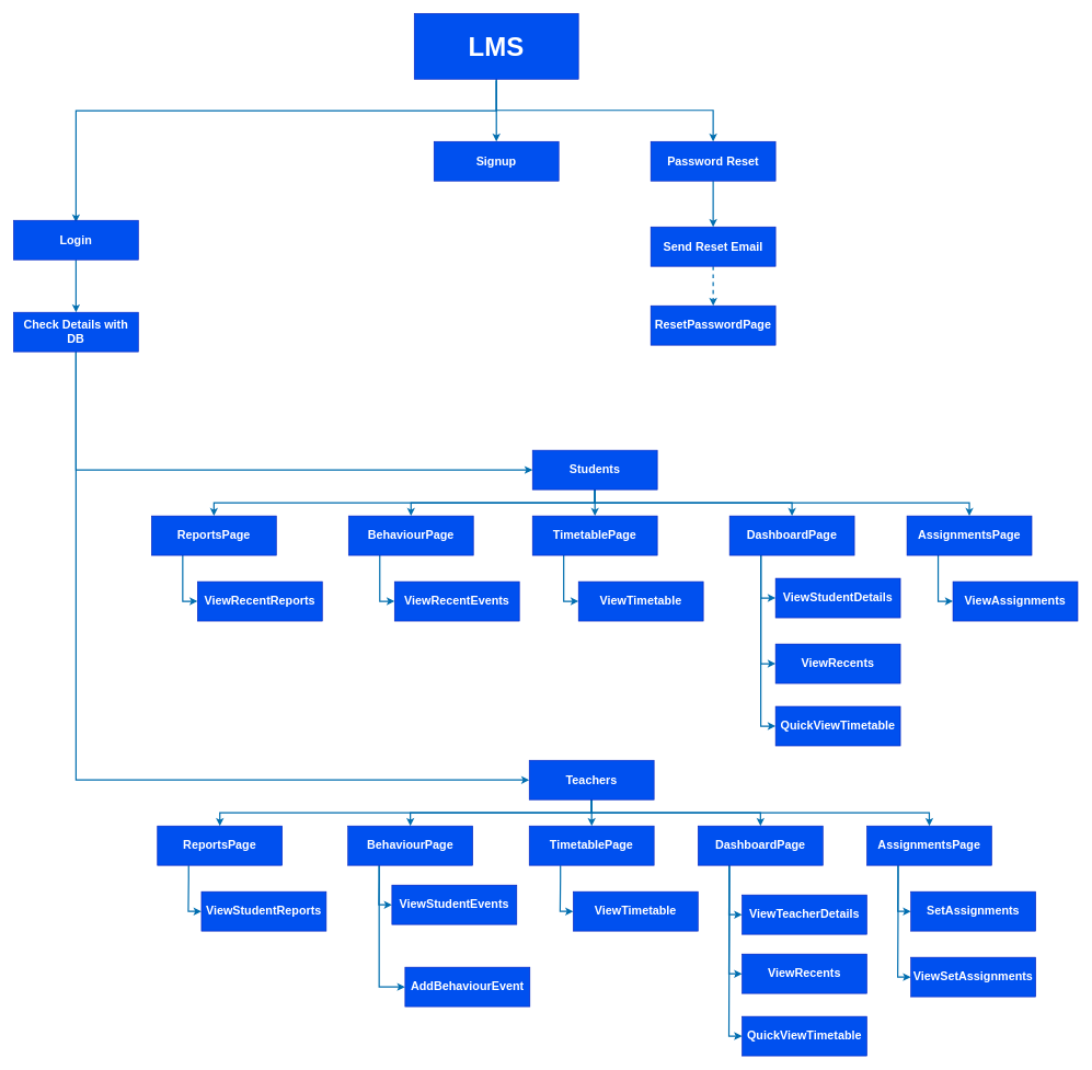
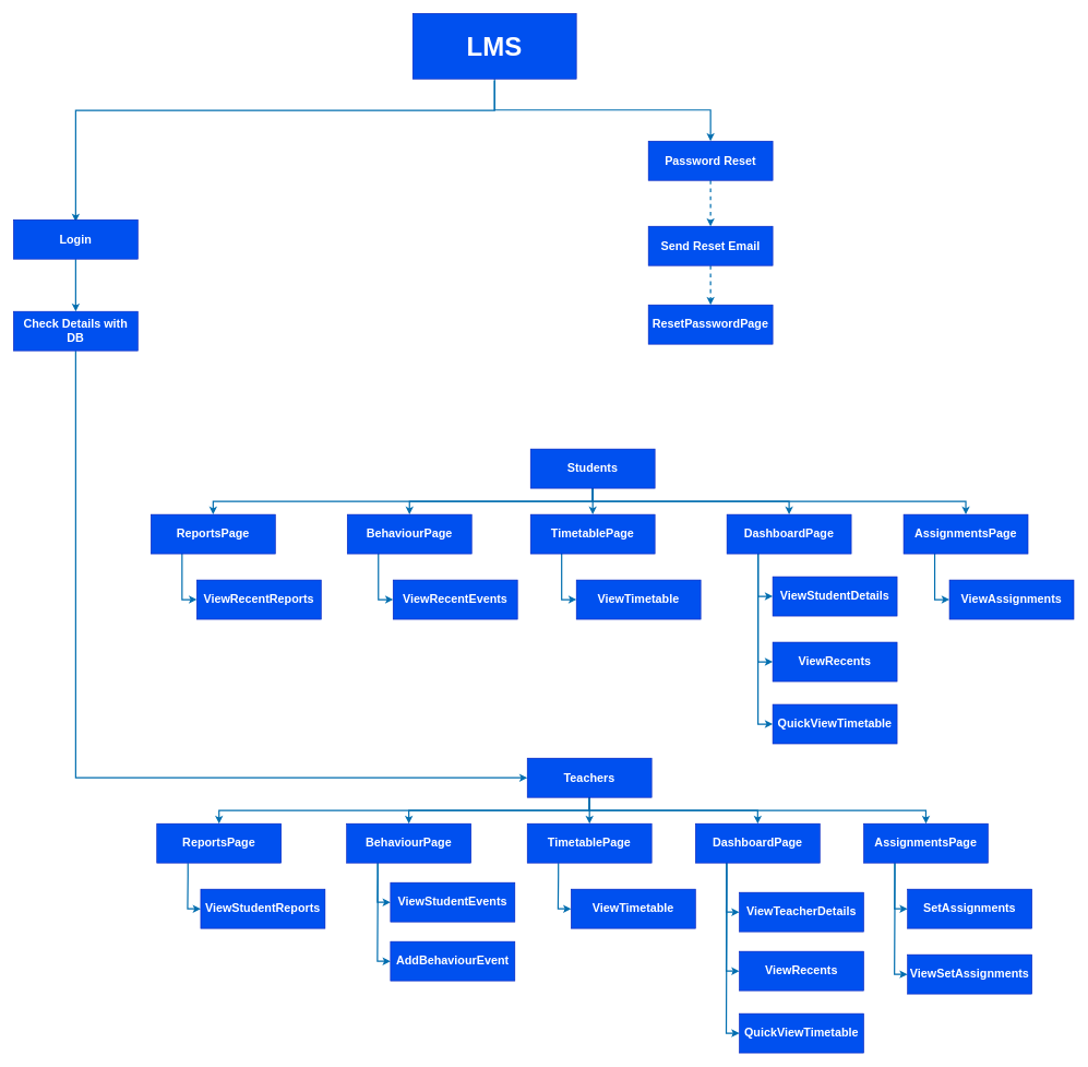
- <mxCell id="2" style="edgeStyle=orthogonalEdgeStyle;rounded=0;orthogonalLoop=1;jettySize=auto;html=1;exitX=0.5;exitY=1;exitDx=0;exitDy=0;entryX=0.5;entryY=0;entryDx=0;entryDy=0;fillColor=#1ba1e2;strokeColor=#006EAF;strokeWidth=2;" parent="1" source="5" target="20" edge="1"><mxGeometry relative="1" as="geometry" /></mxCell>
- <mxCell id="20" value="&lt;h2&gt;&lt;font face=&quot;Helvetica&quot;&gt;Signup&lt;/font&gt;&lt;/h2&gt;" style="rounded=0;whiteSpace=wrap;html=1;fillColor=#0050ef;strokeColor=#001DBC;fontFamily=Montserrat;fontSource=%22https%3A%2F%2Ffonts.googleapis.com%2Fcss2%3Ffamily%3DMontserrat%3Awght%40100%3B200%3B300%3B400%3B500%3B600%3B700%3B800%3B900%26display%3Dswap;fontColor=#ffffff;" parent="1" vertex="1"><mxGeometry x="660" y="215" width="190" height="60" as="geometry" /></mxCell>
- <mxCell id="21" style="edgeStyle=orthogonalEdgeStyle;rounded=0;orthogonalLoop=1;jettySize=auto;html=1;exitX=0.5;exitY=1;exitDx=0;exitDy=0;entryX=0.5;entryY=0;entryDx=0;entryDy=0;fillColor=#1ba1e2;strokeColor=#006EAF;strokeWidth=2;" parent="1" source="22" target="67" edge="1"><mxGeometry relative="1" as="geometry" /></mxCell>
+ <mxCell id="21" style="edgeStyle=orthogonalEdgeStyle;rounded=0;orthogonalLoop=1;jettySize=auto;html=1;exitX=0.5;exitY=1;exitDx=0;exitDy=0;entryX=0.5;entryY=0;entryDx=0;entryDy=0;fillColor=#1ba1e2;strokeColor=#006EAF;strokeWidth=2;dashed=1;" parent="1" source="22" target="67" edge="1"><mxGeometry relative="1" as="geometry" /></mxCell>
- <mxCell id="64" style="edgeStyle=orthogonalEdgeStyle;rounded=0;orthogonalLoop=1;jettySize=auto;html=1;exitX=0.5;exitY=1;exitDx=0;exitDy=0;entryX=0;entryY=0.5;entryDx=0;entryDy=0;fillColor=#1ba1e2;strokeColor=#006EAF;strokeWidth=2;" parent="1" source="65" target="11" edge="1"><mxGeometry relative="1" as="geometry" /></mxCell>
- <mxCell id="57" value="&lt;h2&gt;&lt;font face=&quot;Helvetica&quot;&gt;AddBehaviourEvent&lt;/font&gt;&lt;/h2&gt;" style="rounded=0;whiteSpace=wrap;html=1;fillColor=#0050ef;strokeColor=#001DBC;fontFamily=Montserrat;fontSource=%22https%3A%2F%2Ffonts.googleapis.com%2Fcss2%3Ffamily%3DMontserrat%3Awght%40100%3B200%3B300%3B400%3B500%3B600%3B700%3B800%3B900%26display%3Dswap;fontColor=#ffffff;" parent="1" vertex="1"><mxGeometry x="616" y="1472" width="190" height="60" as="geometry" /></mxCell>
+ <mxCell id="57" value="&lt;h2&gt;&lt;font face=&quot;Helvetica&quot;&gt;AddBehaviourEvent&lt;/font&gt;&lt;/h2&gt;" style="rounded=0;whiteSpace=wrap;html=1;fillColor=#0050ef;strokeColor=#001DBC;fontFamily=Montserrat;fontSource=%22https%3A%2F%2Ffonts.googleapis.com%2Fcss2%3Ffamily%3DMontserrat%3Awght%40100%3B200%3B300%3B400%3B500%3B600%3B700%3B800%3B900%26display%3Dswap;fontColor=#ffffff;" parent="1" vertex="1"><mxGeometry x="596" y="1437" width="190" height="60" as="geometry" /></mxCell>
